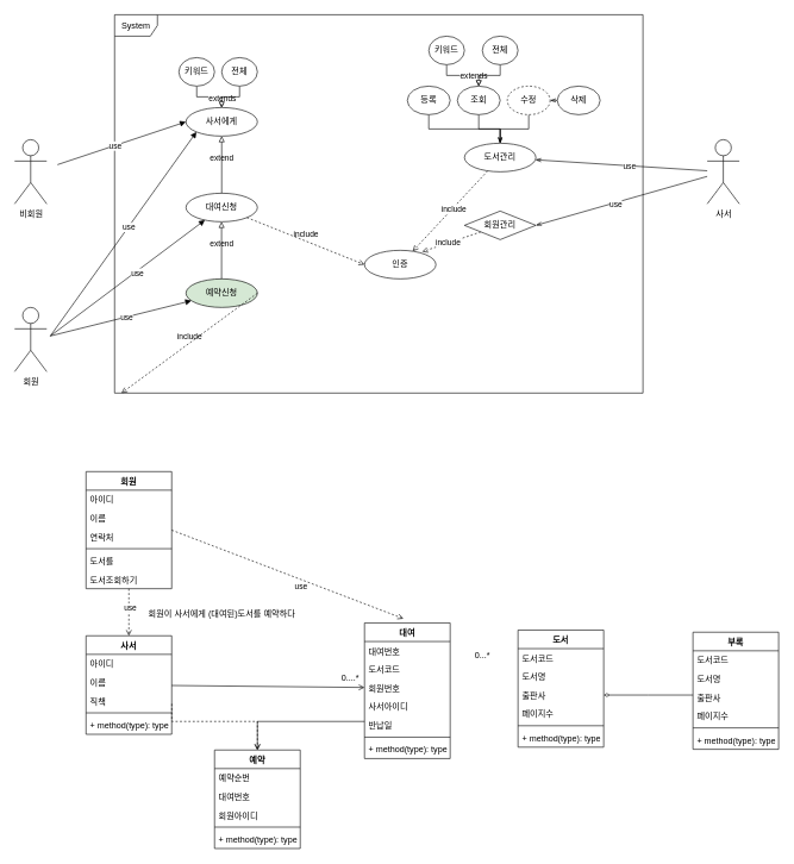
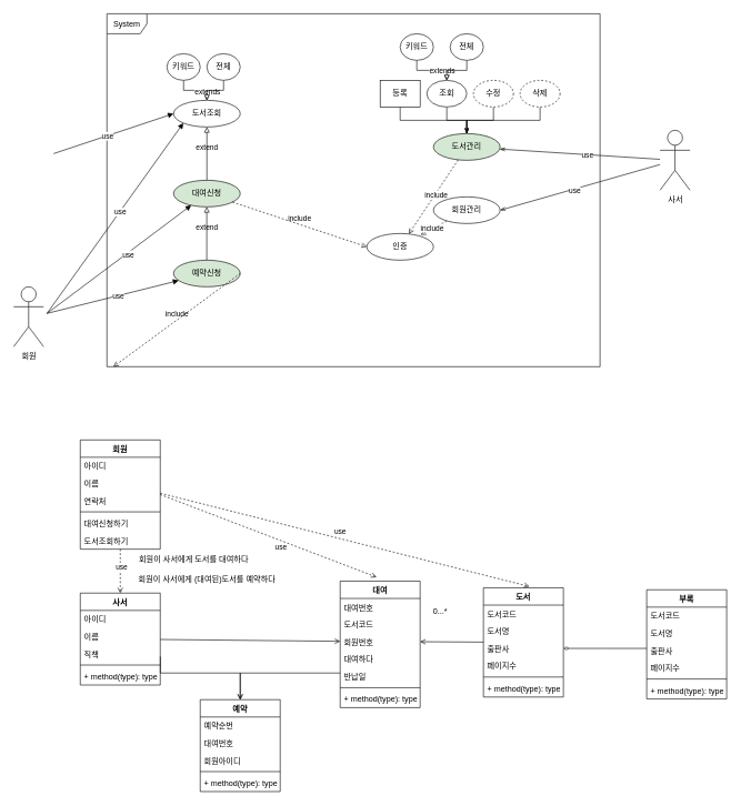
- <mxCell id="33" value="등록" style="ellipse;whiteSpace=wrap;html=1;" parent="1" vertex="1"><mxGeometry x="570" y="120" width="60" height="40" as="geometry" /></mxCell>
+ <mxCell id="33" value="등록" style="whiteSpace=wrap;html=1;rounded=0;" parent="1" vertex="1"><mxGeometry x="570" y="120" width="60" height="40" as="geometry" /></mxCell>
- <mxCell id="38" style="edgeStyle=elbowEdgeStyle;rounded=0;orthogonalLoop=1;jettySize=auto;html=1;endArrow=openThin;endFill=0;elbow=vertical;" parent="1" source="39" target="37" edge="1"><mxGeometry relative="1" as="geometry"><mxPoint x="730" y="200" as="targetPoint" /></mxGeometry></mxCell>
+ <mxCell id="38" style="edgeStyle=elbowEdgeStyle;rounded=0;orthogonalLoop=1;jettySize=auto;html=1;endArrow=openThin;endFill=0;entryX=0.5;entryY=0;entryDx=0;entryDy=0;elbow=vertical;" parent="1" source="39" target="28" edge="1"><mxGeometry relative="1" as="geometry"><mxPoint x="730" y="200" as="targetPoint" /></mxGeometry></mxCell>
- <mxCell id="39" value="삭제" style="ellipse;whiteSpace=wrap;html=1;" parent="1" vertex="1"><mxGeometry x="780" y="120" width="60" height="40" as="geometry" /></mxCell>
+ <mxCell id="39" value="삭제" style="ellipse;whiteSpace=wrap;html=1;dashed=1;" parent="1" vertex="1"><mxGeometry x="780" y="120" width="60" height="40" as="geometry" /></mxCell>
- <mxCell id="10" value="사서에게" style="ellipse;whiteSpace=wrap;html=1;" parent="1" vertex="1"><mxGeometry x="260" y="150" width="100" height="40" as="geometry" /></mxCell>
+ <mxCell id="10" value="도서조회" style="ellipse;whiteSpace=wrap;html=1;" parent="1" vertex="1"><mxGeometry x="260" y="150" width="100" height="40" as="geometry" /></mxCell>
- <mxCell id="28" value="도서관리" style="ellipse;whiteSpace=wrap;html=1;" parent="1" vertex="1"><mxGeometry x="650" y="200" width="100" height="40" as="geometry" /></mxCell>
+ <mxCell id="28" value="도서관리" style="ellipse;whiteSpace=wrap;html=1;fillColor=#d5e8d4;" parent="1" vertex="1"><mxGeometry x="650" y="200" width="100" height="40" as="geometry" /></mxCell>
- <mxCell id="3" value="비회원" style="shape=umlActor;verticalLabelPosition=bottom;verticalAlign=top;html=1;" parent="1" vertex="1"><mxGeometry x="20" y="195" width="45" height="90" as="geometry" /></mxCell>
- <mxCell id="11" value="대여신청" style="ellipse;whiteSpace=wrap;html=1;" parent="1" vertex="1"><mxGeometry x="260" y="270" width="100" height="40" as="geometry" /></mxCell>
+ <mxCell id="11" value="대여신청" style="ellipse;whiteSpace=wrap;html=1;fillColor=#d5e8d4;" parent="1" vertex="1"><mxGeometry x="260" y="270" width="100" height="40" as="geometry" /></mxCell>
- <mxCell id="31" value="회원관리" style="rhombus;whiteSpace=wrap;html=1;" parent="1" vertex="1"><mxGeometry x="650" y="295" width="100" height="40" as="geometry" /></mxCell>
+ <mxCell id="31" value="회원관리" style="ellipse;whiteSpace=wrap;html=1;" parent="1" vertex="1"><mxGeometry x="650" y="295" width="100" height="40" as="geometry" /></mxCell>
- <mxCell id="23" value="인증" style="ellipse;whiteSpace=wrap;html=1;" parent="1" vertex="1"><mxGeometry x="510" y="350" width="100" height="40" as="geometry" /></mxCell>
+ <mxCell id="23" value="인증" style="ellipse;whiteSpace=wrap;html=1;" parent="1" vertex="1"><mxGeometry x="550" y="350" width="100" height="40" as="geometry" /></mxCell>
- <mxCell id="92" value="도서를" style="text;strokeColor=none;fillColor=none;align=left;verticalAlign=top;spacingLeft=4;spacingRight=4;overflow=hidden;rotatable=0;points=[[0,0.5],[1,0.5]];portConstraint=eastwest;" vertex="1" parent="87"><mxGeometry y="112" width="120" height="26" as="geometry" /></mxCell>
+ <mxCell id="92" value="대여신청하기" style="text;strokeColor=none;fillColor=none;align=left;verticalAlign=top;spacingLeft=4;spacingRight=4;overflow=hidden;rotatable=0;points=[[0,0.5],[1,0.5]];portConstraint=eastwest;" vertex="1" parent="87"><mxGeometry y="112" width="120" height="26" as="geometry" /></mxCell>
+ <mxCell id="94" style="edgeStyle=none;rounded=0;orthogonalLoop=1;jettySize=auto;html=1;entryX=0.574;entryY=-0.012;entryDx=0;entryDy=0;entryPerimeter=0;startArrow=none;startFill=0;endArrow=open;endFill=0;elbow=vertical;exitX=1;exitY=0.077;exitDx=0;exitDy=0;exitPerimeter=0;dashed=1;" edge="1" parent="1" source="90" target="60"><mxGeometry relative="1" as="geometry" /></mxCell>
+ <mxCell id="95" value="use" style="edgeLabel;html=1;align=center;verticalAlign=middle;resizable=0;points=[];" vertex="1" connectable="0" parent="94"><mxGeometry x="-0.092" y="2" relative="1" as="geometry"><mxPoint x="18" y="-4" as="offset" /></mxGeometry></mxCell>
+ <mxCell id="50" value="회원이 사서에게 도서를 대여하다" style="text;html=1;align=center;verticalAlign=middle;resizable=0;points=[];autosize=1;strokeColor=none;fillColor=none;" vertex="1" parent="1"><mxGeometry x="195" y="830" width="190" height="20" as="geometry" /></mxCell>
- <mxCell id="51" value="회원이 사서에게 (대여된)도서를 예약하다" style="text;html=1;align=center;verticalAlign=middle;resizable=0;points=[];autosize=1;strokeColor=none;fillColor=none;" vertex="1" parent="1"><mxGeometry x="190" y="850" width="240" height="20" as="geometry" /></mxCell>
+ <mxCell id="51" value="회원이 사서에게 (대여된)도서를 예약하다" style="text;html=1;align=center;verticalAlign=middle;resizable=0;points=[];autosize=1;strokeColor=none;fillColor=none;" vertex="1" parent="1"><mxGeometry x="190" y="860" width="240" height="20" as="geometry" /></mxCell>
- <mxCell id="67" value="0...*" style="text;html=1;align=center;verticalAlign=middle;resizable=0;points=[];autosize=1;strokeColor=none;fillColor=none;" vertex="1" parent="1"><mxGeometry x="655" y="908" width="40" height="20" as="geometry" /></mxCell>
+ <mxCell id="67" value="0...*" style="text;html=1;align=center;verticalAlign=middle;resizable=0;points=[];autosize=1;strokeColor=none;fillColor=none;" vertex="1" parent="1"><mxGeometry x="640" y="908" width="40" height="20" as="geometry" /></mxCell>
- <mxCell id="68" value="0....*" style="text;html=1;align=center;verticalAlign=middle;resizable=0;points=[];autosize=1;strokeColor=none;fillColor=none;" vertex="1" parent="1"><mxGeometry x="470" y="940" width="40" height="20" as="geometry" /></mxCell>
+ <mxCell id="59" style="edgeStyle=none;rounded=0;orthogonalLoop=1;jettySize=auto;html=1;entryX=1;entryY=0.5;entryDx=0;entryDy=0;endArrow=open;endFill=0;elbow=vertical;" edge="1" parent="1" source="60" target="72"><mxGeometry relative="1" as="geometry" /></mxCell>
- <mxCell id="73" value="사서아이디" style="text;strokeColor=none;fillColor=none;align=left;verticalAlign=top;spacingLeft=4;spacingRight=4;overflow=hidden;rotatable=0;points=[[0,0.5],[1,0.5]];portConstraint=eastwest;" vertex="1" parent="69"><mxGeometry y="104" width="120" height="26" as="geometry" /></mxCell>
+ <mxCell id="73" value="대여하다" style="text;strokeColor=none;fillColor=none;align=left;verticalAlign=top;spacingLeft=4;spacingRight=4;overflow=hidden;rotatable=0;points=[[0,0.5],[1,0.5]];portConstraint=eastwest;" vertex="1" parent="69"><mxGeometry y="104" width="120" height="26" as="geometry" /></mxCell>
- <mxCell id="96" style="edgeStyle=elbowEdgeStyle;rounded=0;orthogonalLoop=1;jettySize=auto;html=1;entryX=0.5;entryY=0;entryDx=0;entryDy=0;startArrow=none;startFill=0;endArrow=open;endFill=0;elbow=vertical;exitX=1.001;exitY=0.665;exitDx=0;exitDy=0;exitPerimeter=0;dashed=1;" edge="1" parent="1" source="56" target="77"><mxGeometry relative="1" as="geometry"><Array as="points"><mxPoint x="320" y="1010" /></Array></mxGeometry></mxCell>
+ <mxCell id="96" style="edgeStyle=elbowEdgeStyle;rounded=0;orthogonalLoop=1;jettySize=auto;html=1;entryX=0.5;entryY=0;entryDx=0;entryDy=0;startArrow=none;startFill=0;endArrow=open;endFill=0;elbow=vertical;exitX=1.001;exitY=0.665;exitDx=0;exitDy=0;exitPerimeter=0;" edge="1" parent="1" source="56" target="77"><mxGeometry relative="1" as="geometry"><Array as="points"><mxPoint x="320" y="1010" /></Array></mxGeometry></mxCell>
